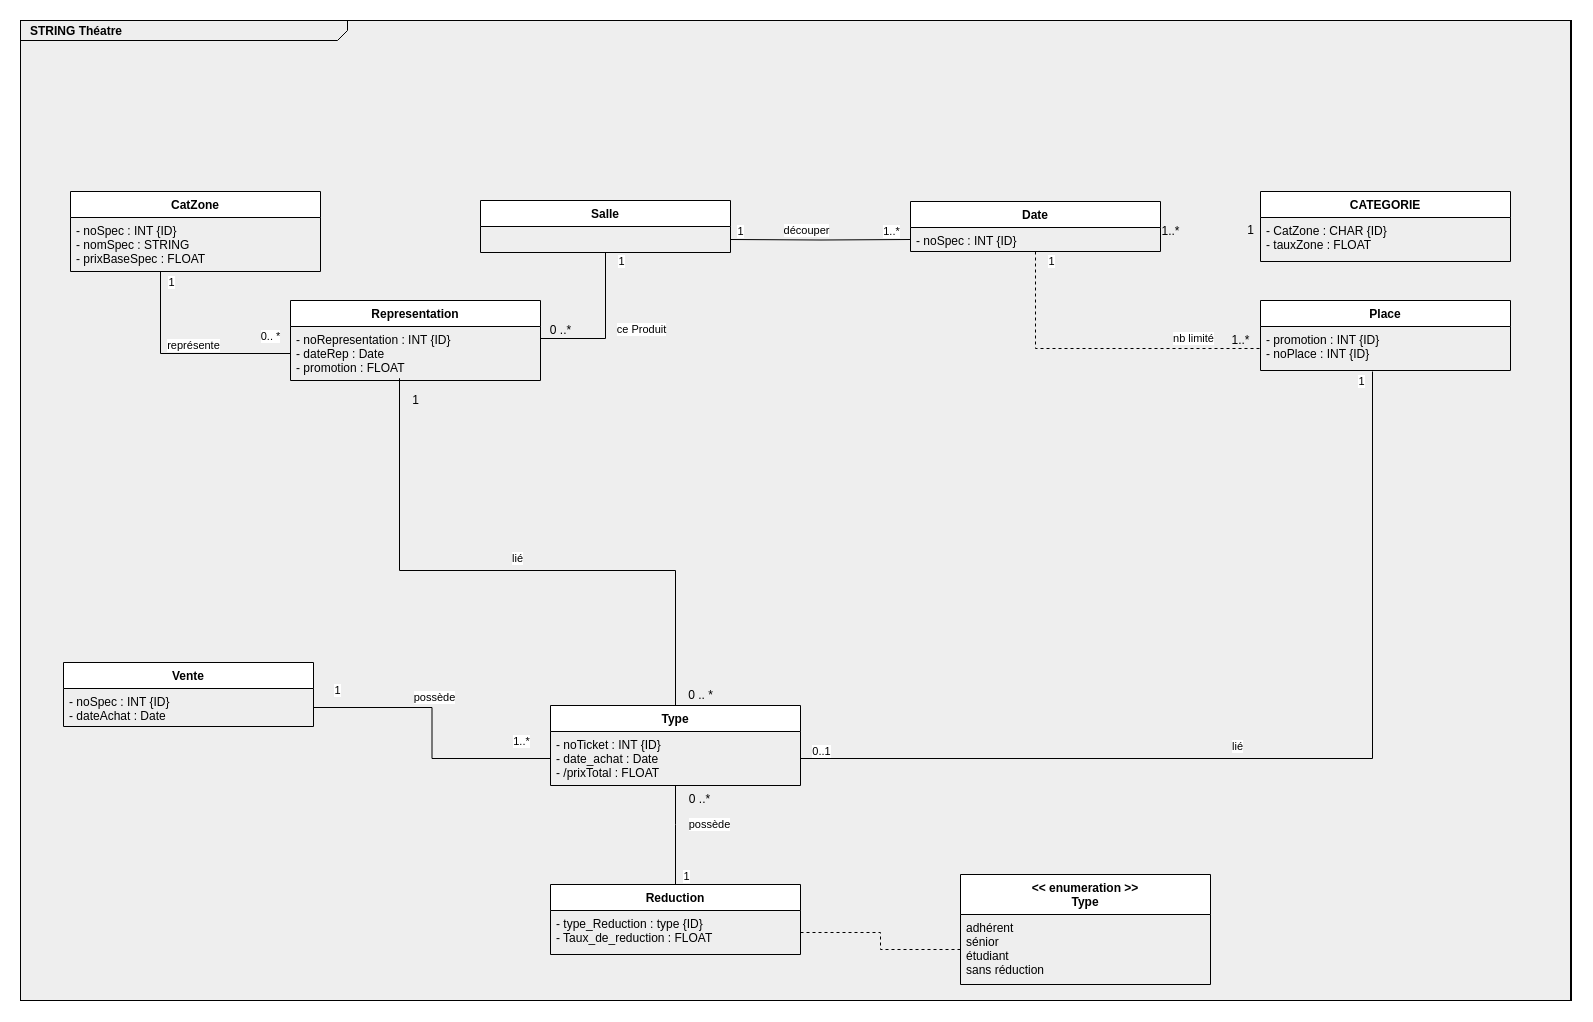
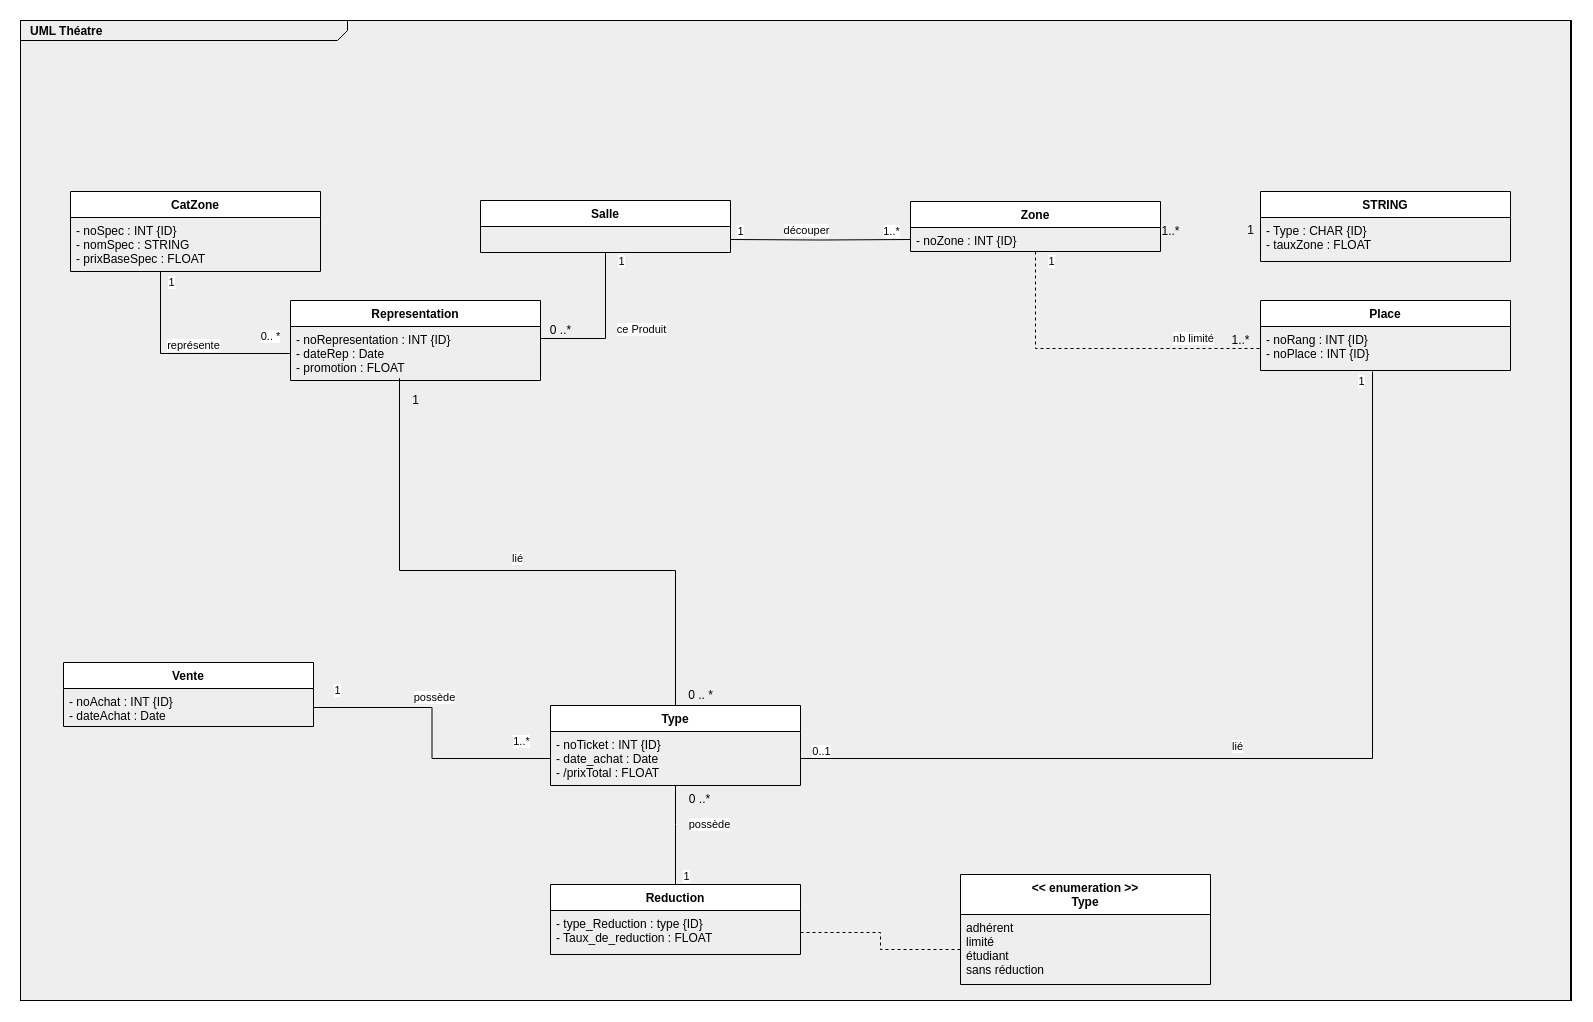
- <mxCell id="3" value="&lt;p style=&quot;margin: 0px ; margin-top: 4px ; margin-left: 10px ; text-align: left&quot;&gt;&lt;b&gt;STRING Théatre&lt;/b&gt;&lt;/p&gt;" style="html=1;strokeWidth=1;shape=mxgraph.sysml.package;html=1;overflow=fill;whiteSpace=wrap;fillColor=none;gradientColor=none;fontSize=12;align=center;labelX=327.64;" parent="1" vertex="1"><mxGeometry x="20" y="20" width="1550" height="980" as="geometry" /></mxCell>
+ <mxCell id="3" value="&lt;p style=&quot;margin: 0px ; margin-top: 4px ; margin-left: 10px ; text-align: left&quot;&gt;&lt;b&gt;UML Théatre&lt;/b&gt;&lt;/p&gt;" style="html=1;strokeWidth=1;shape=mxgraph.sysml.package;html=1;overflow=fill;whiteSpace=wrap;fillColor=none;gradientColor=none;fontSize=12;align=center;labelX=327.64;" parent="1" vertex="1"><mxGeometry x="20" y="20" width="1550" height="980" as="geometry" /></mxCell>
- <mxCell id="12" value="CATEGORIE" style="swimlane;fontStyle=1;align=center;verticalAlign=top;childLayout=stackLayout;horizontal=1;startSize=26;horizontalStack=0;resizeParent=1;resizeParentMax=0;resizeLast=0;collapsible=1;marginBottom=0;" parent="1" vertex="1"><mxGeometry x="1260" y="191" width="250" height="70" as="geometry" /></mxCell>
+ <mxCell id="12" value="STRING" style="swimlane;fontStyle=1;align=center;verticalAlign=top;childLayout=stackLayout;horizontal=1;startSize=26;horizontalStack=0;resizeParent=1;resizeParentMax=0;resizeLast=0;collapsible=1;marginBottom=0;" parent="1" vertex="1"><mxGeometry x="1260" y="191" width="250" height="70" as="geometry" /></mxCell>
- <mxCell id="24" value="Date&#10;" style="swimlane;fontStyle=1;align=center;verticalAlign=top;childLayout=stackLayout;horizontal=1;startSize=26;horizontalStack=0;resizeParent=1;resizeParentMax=0;resizeLast=0;collapsible=1;marginBottom=0;" parent="1" vertex="1"><mxGeometry x="910" y="201" width="250" height="50" as="geometry" /></mxCell>
+ <mxCell id="24" value="Zone&#10;" style="swimlane;fontStyle=1;align=center;verticalAlign=top;childLayout=stackLayout;horizontal=1;startSize=26;horizontalStack=0;resizeParent=1;resizeParentMax=0;resizeLast=0;collapsible=1;marginBottom=0;" parent="1" vertex="1"><mxGeometry x="910" y="201" width="250" height="50" as="geometry" /></mxCell>
- <mxCell id="13" value="- CatZone : CHAR {ID}&#10;- tauxZone : FLOAT" style="text;strokeColor=none;fillColor=none;align=left;verticalAlign=top;spacingLeft=4;spacingRight=4;overflow=hidden;rotatable=0;points=[[0,0.5],[1,0.5]];portConstraint=eastwest;" parent="12" vertex="1"><mxGeometry y="26" width="250" height="44" as="geometry" /></mxCell>
+ <mxCell id="13" value="- Type : CHAR {ID}&#10;- tauxZone : FLOAT" style="text;strokeColor=none;fillColor=none;align=left;verticalAlign=top;spacingLeft=4;spacingRight=4;overflow=hidden;rotatable=0;points=[[0,0.5],[1,0.5]];portConstraint=eastwest;" parent="12" vertex="1"><mxGeometry y="26" width="250" height="44" as="geometry" /></mxCell>
- <mxCell id="25" value="- noSpec : INT {ID}" style="text;strokeColor=none;fillColor=none;align=left;verticalAlign=top;spacingLeft=4;spacingRight=4;overflow=hidden;rotatable=0;points=[[0,0.5],[1,0.5]];portConstraint=eastwest;" parent="24" vertex="1"><mxGeometry y="26" width="250" height="24" as="geometry" /></mxCell>
+ <mxCell id="25" value="- noZone : INT {ID}" style="text;strokeColor=none;fillColor=none;align=left;verticalAlign=top;spacingLeft=4;spacingRight=4;overflow=hidden;rotatable=0;points=[[0,0.5],[1,0.5]];portConstraint=eastwest;" parent="24" vertex="1"><mxGeometry y="26" width="250" height="24" as="geometry" /></mxCell>
- <mxCell id="11" value="- promotion : INT {ID}&#10;- noPlace : INT {ID}" style="text;strokeColor=none;fillColor=none;align=left;verticalAlign=top;spacingLeft=4;spacingRight=4;overflow=hidden;rotatable=0;points=[[0,0.5],[1,0.5]];portConstraint=eastwest;" parent="10" vertex="1"><mxGeometry y="26" width="250" height="44" as="geometry" /></mxCell>
+ <mxCell id="11" value="- noRang : INT {ID}&#10;- noPlace : INT {ID}" style="text;strokeColor=none;fillColor=none;align=left;verticalAlign=top;spacingLeft=4;spacingRight=4;overflow=hidden;rotatable=0;points=[[0,0.5],[1,0.5]];portConstraint=eastwest;" parent="10" vertex="1"><mxGeometry y="26" width="250" height="44" as="geometry" /></mxCell>
- <mxCell id="30" value="- noSpec : INT {ID}&#10;- dateAchat : Date" style="text;strokeColor=none;fillColor=none;align=left;verticalAlign=top;spacingLeft=4;spacingRight=4;overflow=hidden;rotatable=0;points=[[0,0.5],[1,0.5]];portConstraint=eastwest;" parent="29" vertex="1"><mxGeometry y="26" width="250" height="38" as="geometry" /></mxCell>
+ <mxCell id="30" value="- noAchat : INT {ID}&#10;- dateAchat : Date" style="text;strokeColor=none;fillColor=none;align=left;verticalAlign=top;spacingLeft=4;spacingRight=4;overflow=hidden;rotatable=0;points=[[0,0.5],[1,0.5]];portConstraint=eastwest;" parent="29" vertex="1"><mxGeometry y="26" width="250" height="38" as="geometry" /></mxCell>
- <mxCell id="45" value="adhérent&#10;sénior&#10;étudiant&#10;sans réduction&#10;" style="text;strokeColor=none;fillColor=none;align=left;verticalAlign=top;spacingLeft=4;spacingRight=4;overflow=hidden;rotatable=0;points=[[0,0.5],[1,0.5]];portConstraint=eastwest;" parent="44" vertex="1"><mxGeometry y="40" width="250" height="70" as="geometry" /></mxCell>
+ <mxCell id="45" value="adhérent&#10;limité&#10;étudiant&#10;sans réduction&#10;" style="text;strokeColor=none;fillColor=none;align=left;verticalAlign=top;spacingLeft=4;spacingRight=4;overflow=hidden;rotatable=0;points=[[0,0.5],[1,0.5]];portConstraint=eastwest;" parent="44" vertex="1"><mxGeometry y="40" width="250" height="70" as="geometry" /></mxCell>
